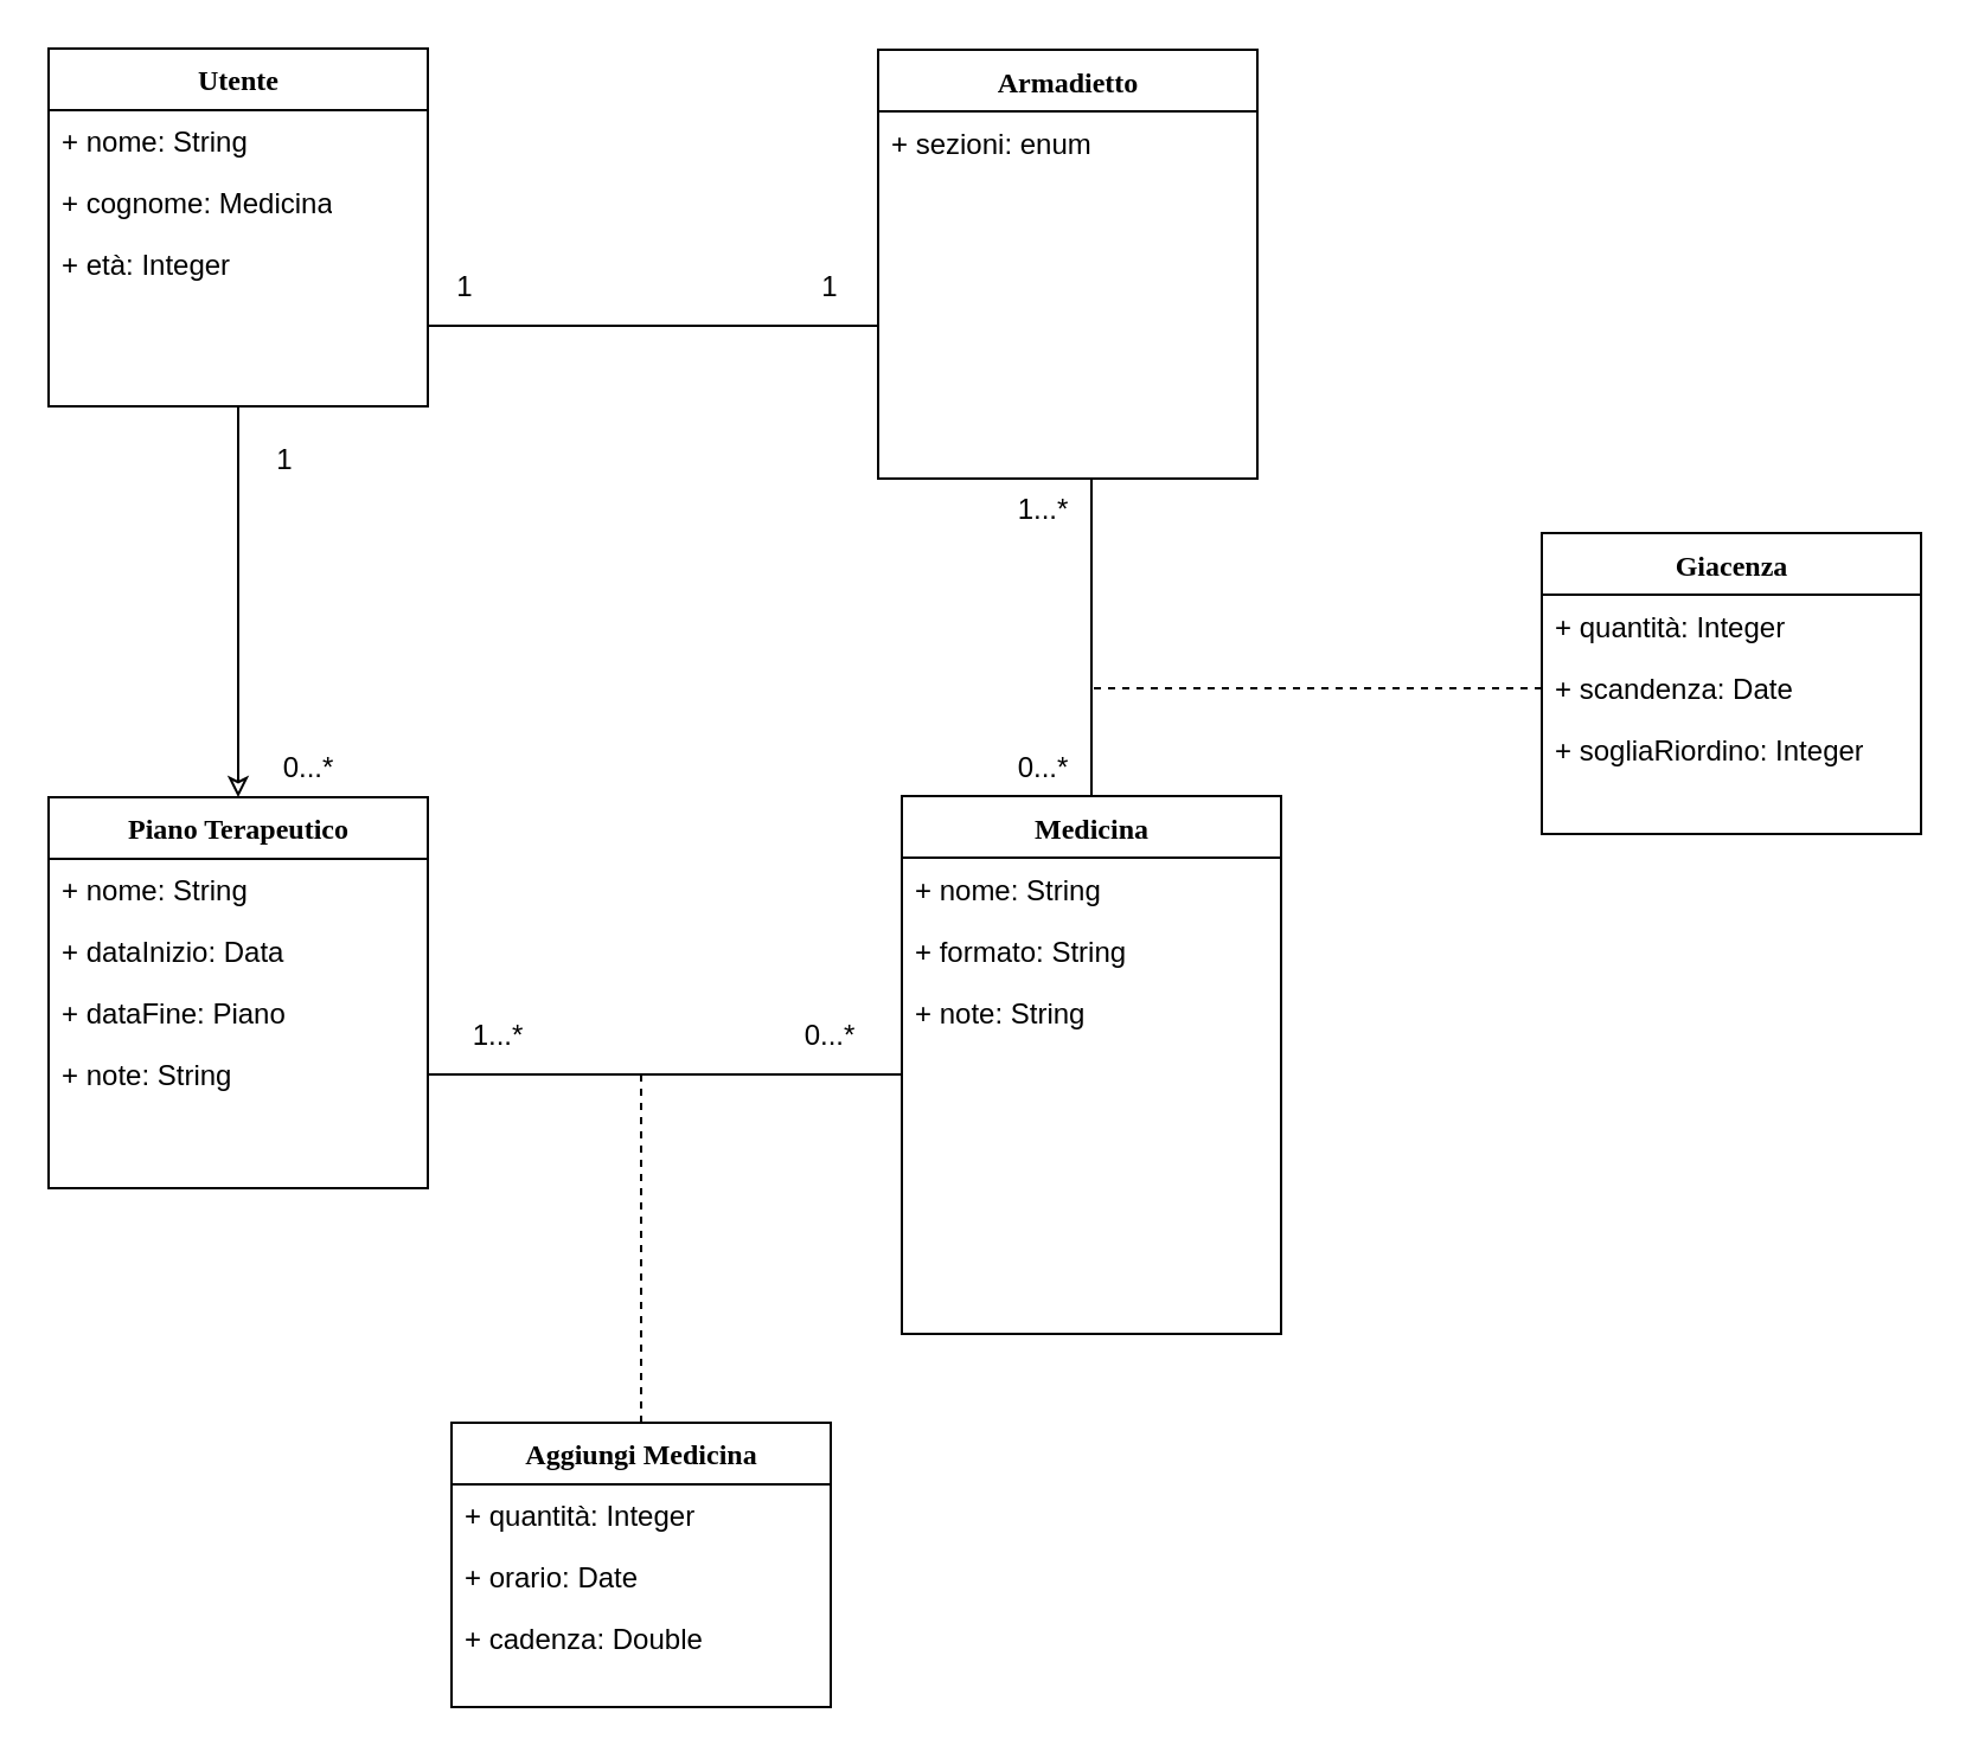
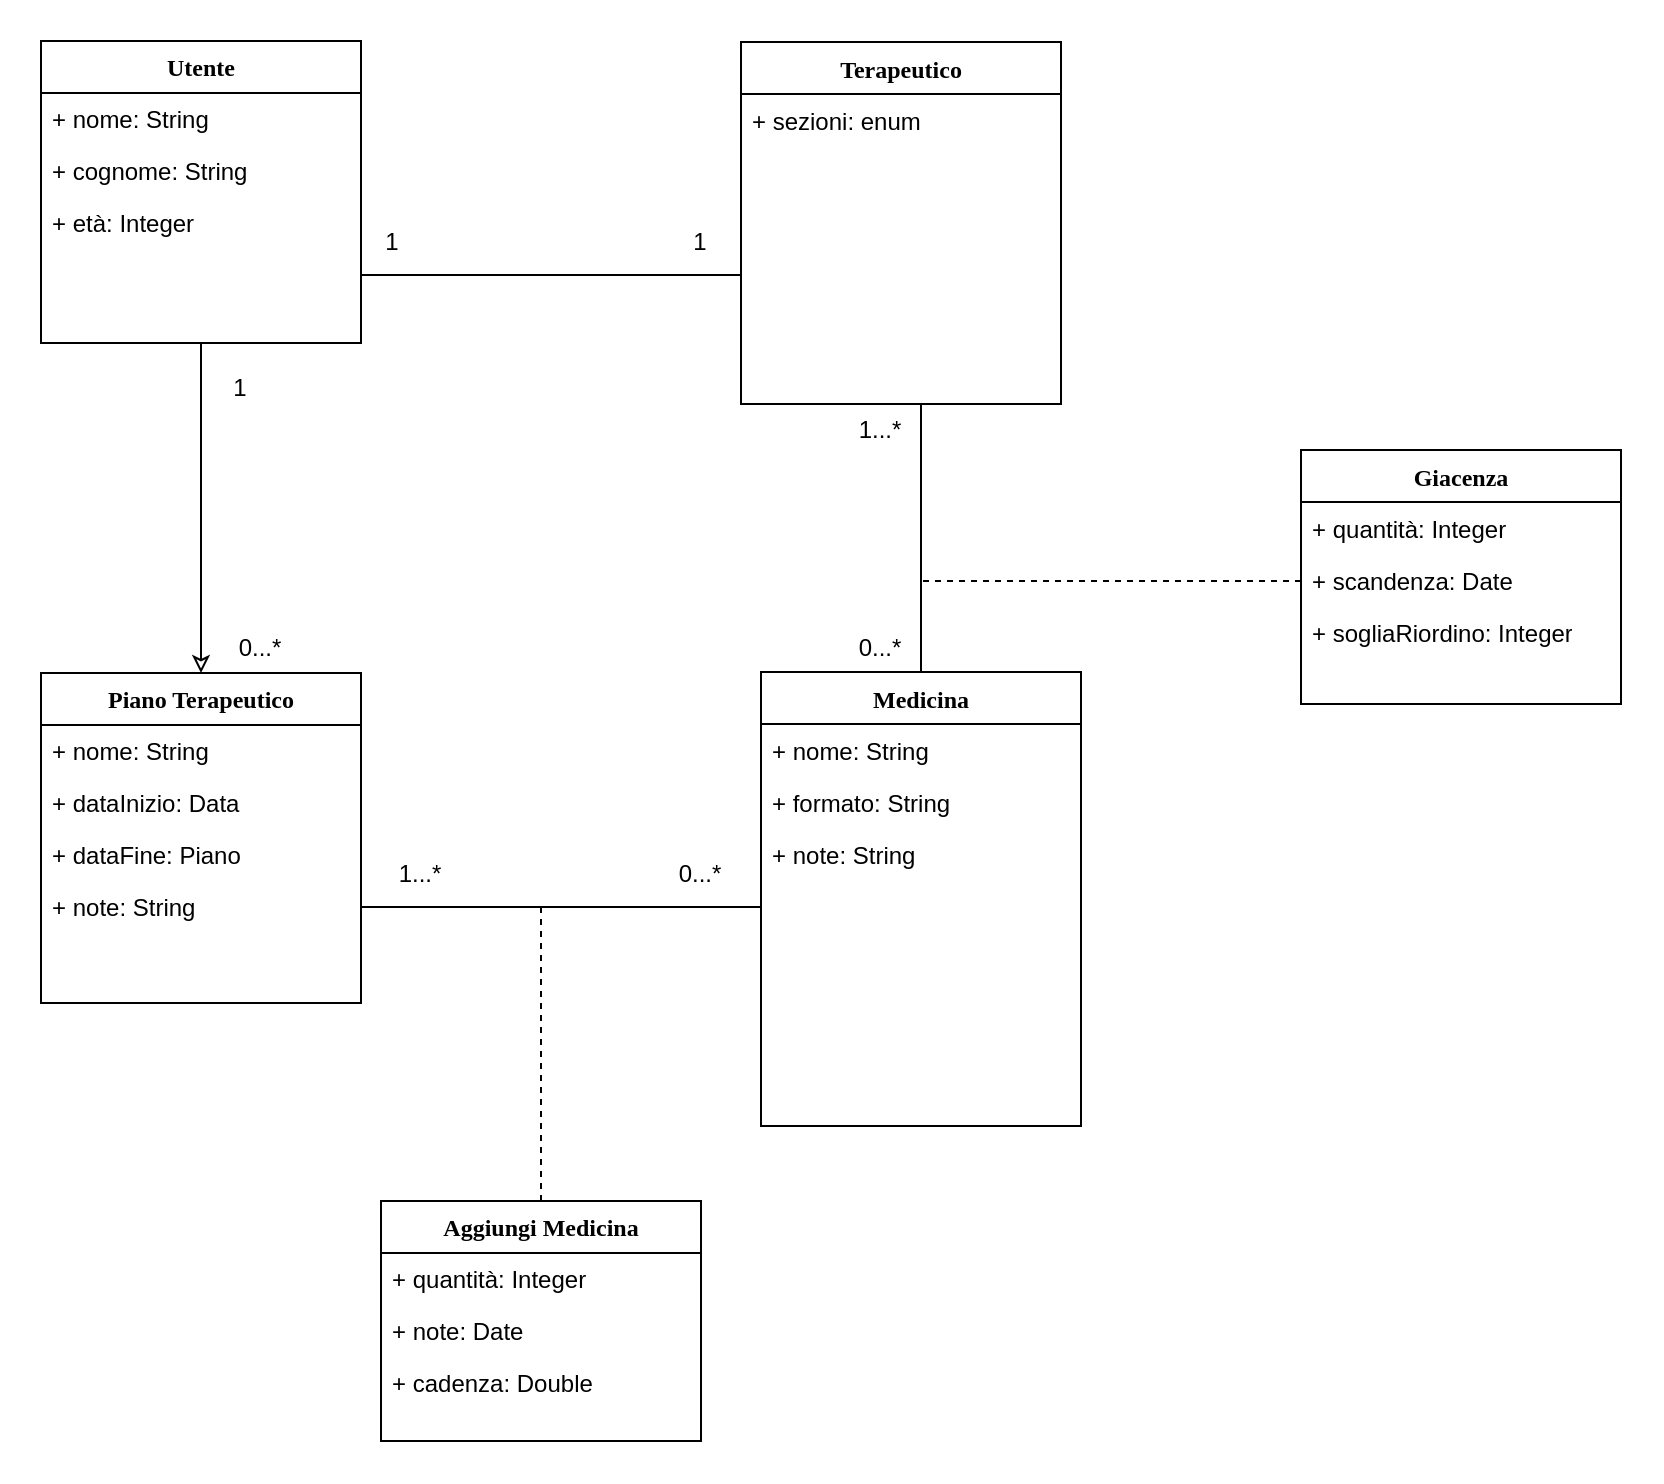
- <mxCell id="7" value="Armadietto" style="swimlane;html=1;fontStyle=1;align=center;verticalAlign=top;childLayout=stackLayout;horizontal=1;startSize=26;horizontalStack=0;resizeParent=1;resizeLast=0;collapsible=1;marginBottom=0;swimlaneFillColor=#ffffff;rounded=0;shadow=0;comic=0;labelBackgroundColor=none;strokeColor=#000000;strokeWidth=1;fillColor=none;fontFamily=Verdana;fontSize=12;fontColor=#000000;" parent="1" vertex="1"><mxGeometry x="370" y="20.5" width="160" height="181" as="geometry" /></mxCell>
+ <mxCell id="7" value="Terapeutico" style="swimlane;html=1;fontStyle=1;align=center;verticalAlign=top;childLayout=stackLayout;horizontal=1;startSize=26;horizontalStack=0;resizeParent=1;resizeLast=0;collapsible=1;marginBottom=0;swimlaneFillColor=#ffffff;rounded=0;shadow=0;comic=0;labelBackgroundColor=none;strokeColor=#000000;strokeWidth=1;fillColor=none;fontFamily=Verdana;fontSize=12;fontColor=#000000;" parent="1" vertex="1"><mxGeometry x="370" y="20.5" width="160" height="181" as="geometry" /></mxCell>
- <mxCell id="5" value="+ cognome: Medicina" style="text;html=1;strokeColor=none;fillColor=none;align=left;verticalAlign=top;spacingLeft=4;spacingRight=4;whiteSpace=wrap;overflow=hidden;rotatable=0;points=[[0,0.5],[1,0.5]];portConstraint=eastwest;" parent="3" vertex="1"><mxGeometry y="52" width="160" height="26" as="geometry" /></mxCell>
+ <mxCell id="5" value="+ cognome: String" style="text;html=1;strokeColor=none;fillColor=none;align=left;verticalAlign=top;spacingLeft=4;spacingRight=4;whiteSpace=wrap;overflow=hidden;rotatable=0;points=[[0,0.5],[1,0.5]];portConstraint=eastwest;" parent="3" vertex="1"><mxGeometry y="52" width="160" height="26" as="geometry" /></mxCell>
- <mxCell id="24" value="+ orario: Date" style="text;html=1;strokeColor=none;fillColor=none;align=left;verticalAlign=top;spacingLeft=4;spacingRight=4;whiteSpace=wrap;overflow=hidden;rotatable=0;points=[[0,0.5],[1,0.5]];portConstraint=eastwest;" parent="22" vertex="1"><mxGeometry y="52" width="160" height="26" as="geometry" /></mxCell>
+ <mxCell id="24" value="+ note: Date" style="text;html=1;strokeColor=none;fillColor=none;align=left;verticalAlign=top;spacingLeft=4;spacingRight=4;whiteSpace=wrap;overflow=hidden;rotatable=0;points=[[0,0.5],[1,0.5]];portConstraint=eastwest;" parent="22" vertex="1"><mxGeometry y="52" width="160" height="26" as="geometry" /></mxCell>
